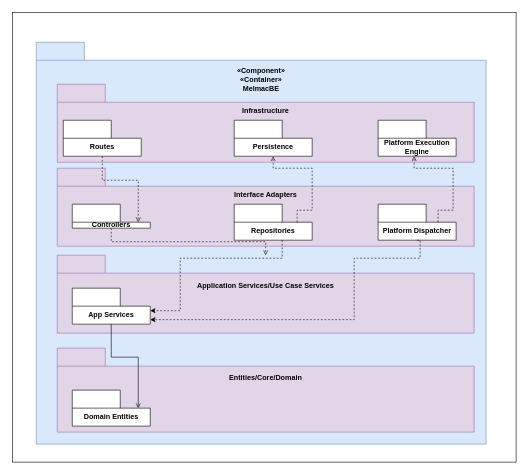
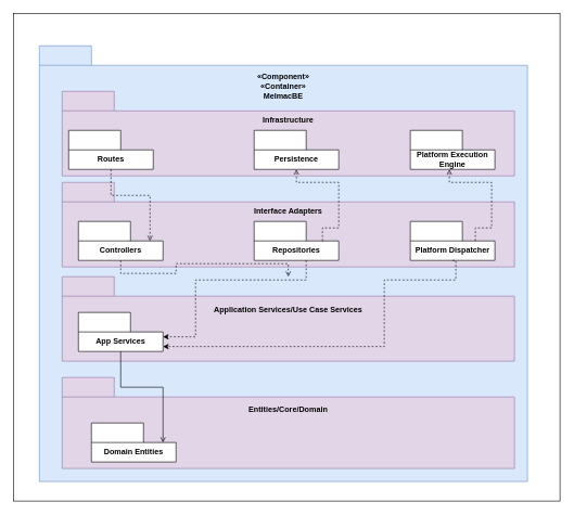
- <mxCell id="10" value="Controllers" style="shape=folder;fontStyle=1;tabWidth=80;tabHeight=30;tabPosition=left;html=1;boundedLbl=1;whiteSpace=wrap;" parent="4" vertex="1"><mxGeometry x="120" y="340" width="130" height="40" as="geometry" /></mxCell>
+ <mxCell id="10" value="Controllers" style="shape=folder;fontStyle=1;tabWidth=80;tabHeight=30;tabPosition=left;html=1;boundedLbl=1;whiteSpace=wrap;" parent="4" vertex="1"><mxGeometry x="120" y="340" width="130" height="60" as="geometry" /></mxCell>
- <mxCell id="15" value="Domain Entities" style="shape=folder;fontStyle=1;tabWidth=80;tabHeight=30;tabPosition=left;html=1;boundedLbl=1;whiteSpace=wrap;" parent="4" vertex="1"><mxGeometry x="120" y="650" width="130" height="60" as="geometry" /></mxCell>
+ <mxCell id="15" value="Domain Entities" style="shape=folder;fontStyle=1;tabWidth=80;tabHeight=30;tabPosition=left;html=1;boundedLbl=1;whiteSpace=wrap;" parent="4" vertex="1"><mxGeometry x="140" y="650" width="130" height="60" as="geometry" /></mxCell>
